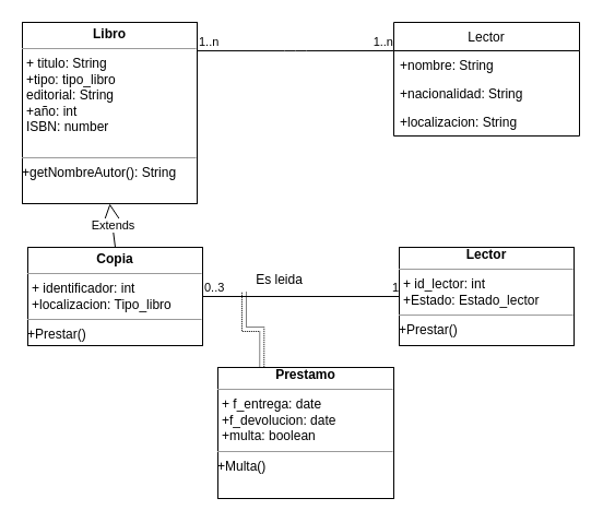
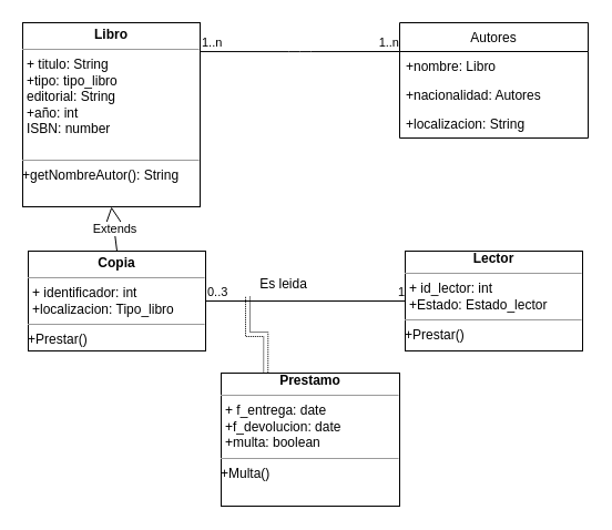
- <mxCell id="2" value="Lector" style="swimlane;fontStyle=0;childLayout=stackLayout;horizontal=1;startSize=26;fillColor=none;horizontalStack=0;resizeParent=1;resizeParentMax=0;resizeLast=0;collapsible=1;marginBottom=0;" vertex="1" parent="1"><mxGeometry x="360" y="20" width="170" height="104" as="geometry" /></mxCell>
+ <mxCell id="2" value="Autores" style="swimlane;fontStyle=0;childLayout=stackLayout;horizontal=1;startSize=26;fillColor=none;horizontalStack=0;resizeParent=1;resizeParentMax=0;resizeLast=0;collapsible=1;marginBottom=0;" vertex="1" parent="1"><mxGeometry x="360" y="20" width="170" height="104" as="geometry" /></mxCell>
- <mxCell id="3" value="+nombre: String" style="text;strokeColor=none;fillColor=none;align=left;verticalAlign=top;spacingLeft=4;spacingRight=4;overflow=hidden;rotatable=0;points=[[0,0.5],[1,0.5]];portConstraint=eastwest;" vertex="1" parent="2"><mxGeometry y="26" width="170" height="26" as="geometry" /></mxCell>
+ <mxCell id="3" value="+nombre: Libro" style="text;strokeColor=none;fillColor=none;align=left;verticalAlign=top;spacingLeft=4;spacingRight=4;overflow=hidden;rotatable=0;points=[[0,0.5],[1,0.5]];portConstraint=eastwest;" vertex="1" parent="2"><mxGeometry y="26" width="170" height="26" as="geometry" /></mxCell>
- <mxCell id="4" value="+nacionalidad: String" style="text;strokeColor=none;fillColor=none;align=left;verticalAlign=top;spacingLeft=4;spacingRight=4;overflow=hidden;rotatable=0;points=[[0,0.5],[1,0.5]];portConstraint=eastwest;" vertex="1" parent="2"><mxGeometry y="52" width="170" height="26" as="geometry" /></mxCell>
+ <mxCell id="4" value="+nacionalidad: Autores" style="text;strokeColor=none;fillColor=none;align=left;verticalAlign=top;spacingLeft=4;spacingRight=4;overflow=hidden;rotatable=0;points=[[0,0.5],[1,0.5]];portConstraint=eastwest;" vertex="1" parent="2"><mxGeometry y="52" width="170" height="26" as="geometry" /></mxCell>
